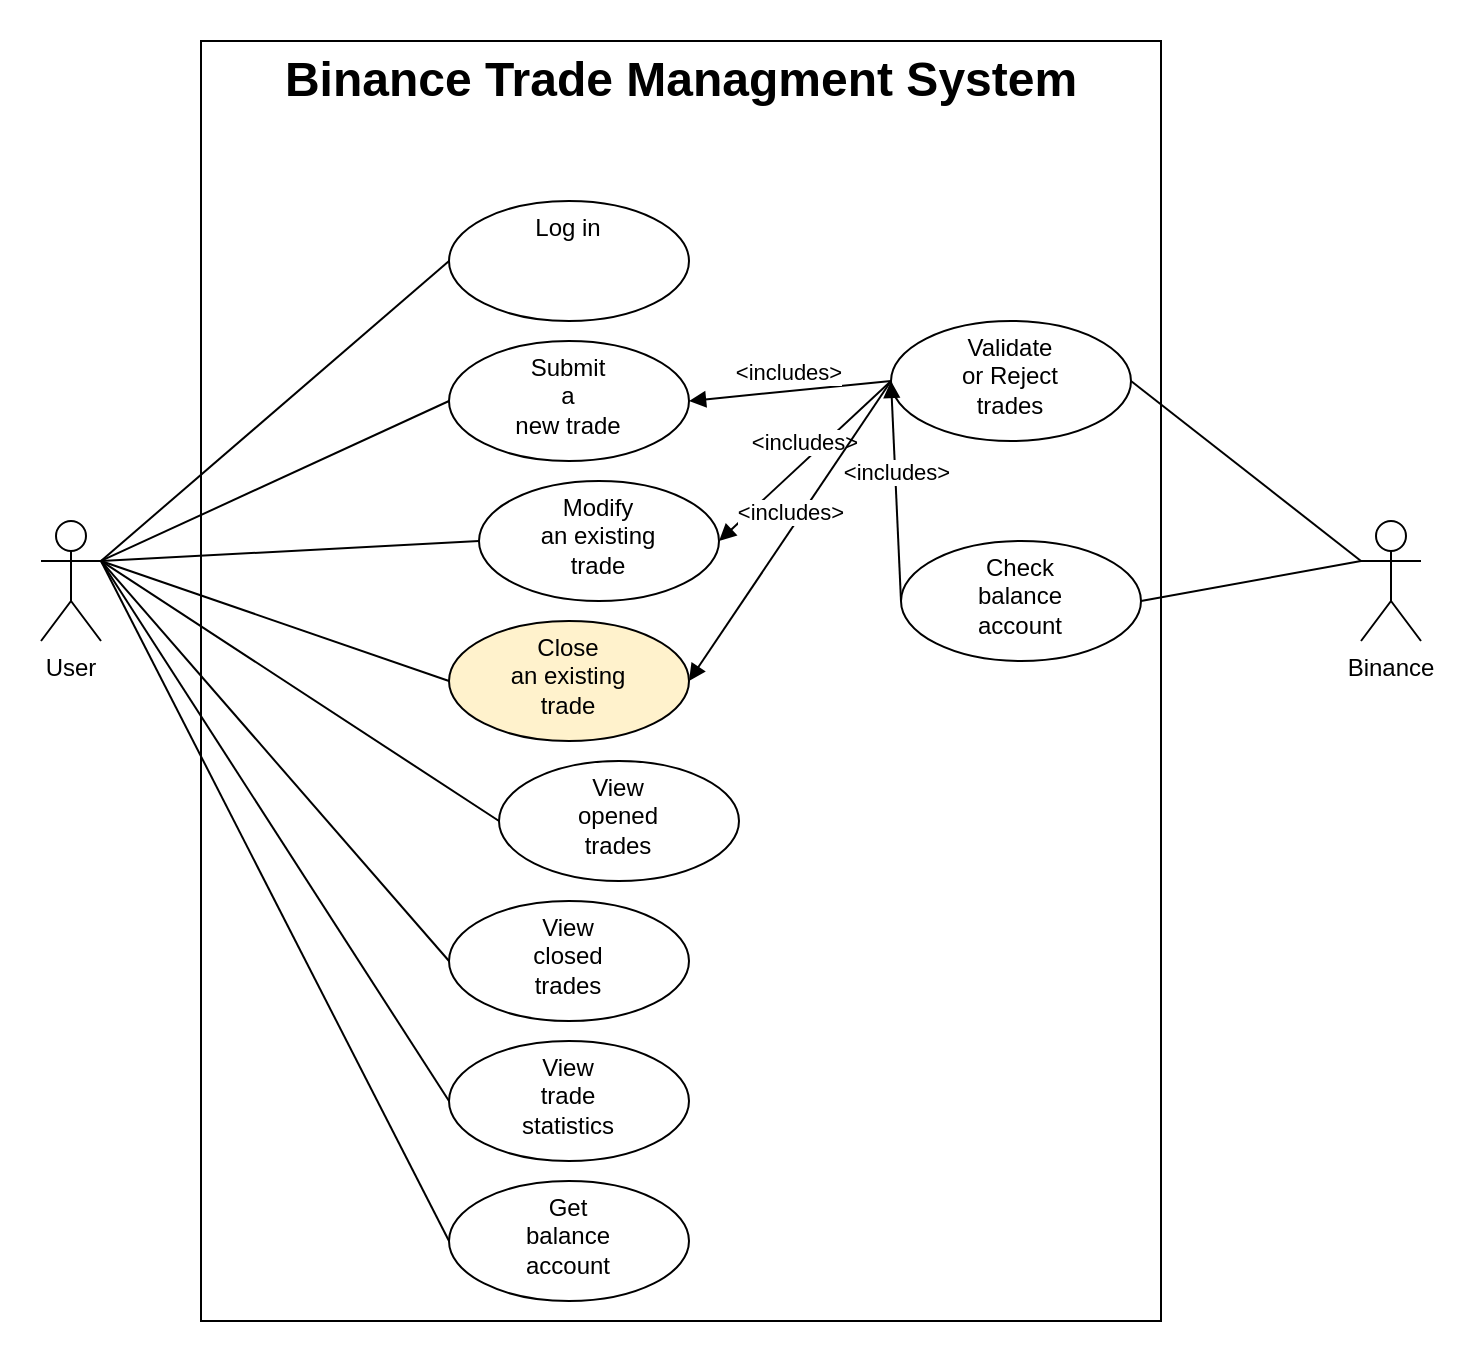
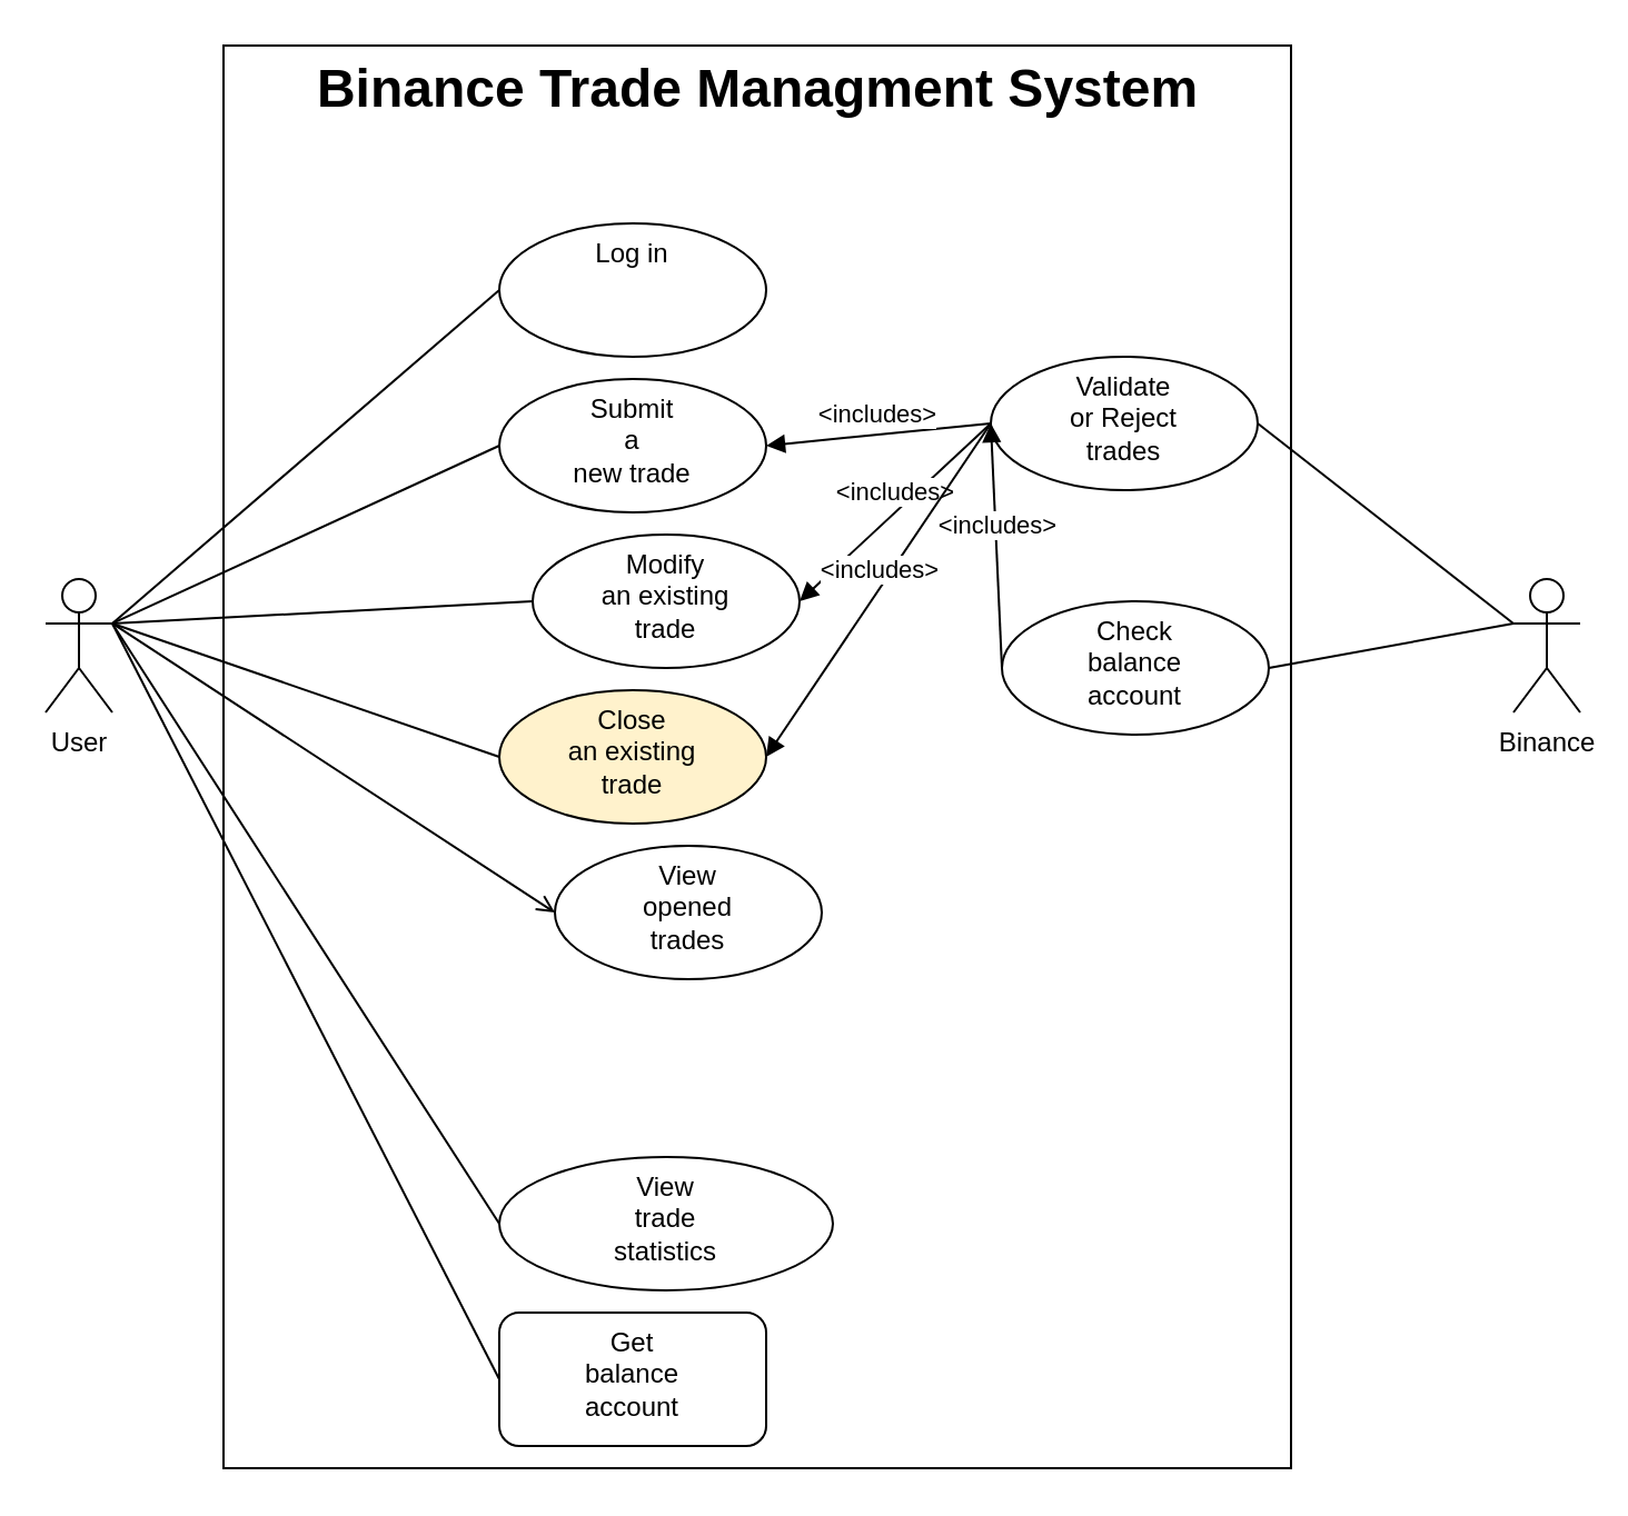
- <mxCell id="19" value="" style="endArrow=none;html=1;rounded=0;entryX=0;entryY=0.5;entryDx=0;entryDy=0;exitX=1;exitY=0.333;exitDx=0;exitDy=0;exitPerimeter=0;" edge="1" parent="1" source="3" target="8"><mxGeometry width="50" height="50" relative="1" as="geometry"><mxPoint x="330" y="460" as="sourcePoint" /><mxPoint x="380" y="410" as="targetPoint" /></mxGeometry></mxCell>
- <mxCell id="18" value="" style="endArrow=none;html=1;rounded=0;entryX=0;entryY=0.5;entryDx=0;entryDy=0;exitX=1;exitY=0.333;exitDx=0;exitDy=0;exitPerimeter=0;" edge="1" parent="1" source="3" target="7"><mxGeometry width="50" height="50" relative="1" as="geometry"><mxPoint x="330" y="460" as="sourcePoint" /><mxPoint x="380" y="410" as="targetPoint" /></mxGeometry></mxCell>
+ <mxCell id="18" value="" style="endArrow=open;html=1;rounded=0;entryX=0;entryY=0.5;entryDx=0;entryDy=0;exitX=1;exitY=0.333;exitDx=0;exitDy=0;exitPerimeter=0;" edge="1" parent="1" source="3" target="7"><mxGeometry width="50" height="50" relative="1" as="geometry"><mxPoint x="330" y="460" as="sourcePoint" /><mxPoint x="380" y="410" as="targetPoint" /></mxGeometry></mxCell>
- <mxCell id="8" value="View&lt;br&gt;closed&lt;br&gt;trades" style="ellipse;whiteSpace=wrap;html=1;verticalAlign=top;" vertex="1" parent="1"><mxGeometry x="224" y="450" width="120" height="60" as="geometry" /></mxCell>
- <mxCell id="9" value="View&lt;br&gt;trade&lt;br&gt;statistics" style="ellipse;whiteSpace=wrap;html=1;verticalAlign=top;" vertex="1" parent="1"><mxGeometry x="224" y="520" width="120" height="60" as="geometry" /></mxCell>
+ <mxCell id="9" value="View&lt;br&gt;trade&lt;br&gt;statistics" style="ellipse;whiteSpace=wrap;html=1;verticalAlign=top;" vertex="1" parent="1"><mxGeometry x="224" y="520" width="150" height="60" as="geometry" /></mxCell>
- <mxCell id="12" value="Get&lt;br&gt;balance&lt;br&gt;account" style="ellipse;whiteSpace=wrap;html=1;verticalAlign=top;" vertex="1" parent="1"><mxGeometry x="224" y="590" width="120" height="60" as="geometry" /></mxCell>
+ <mxCell id="12" value="Get&lt;br&gt;balance&lt;br&gt;account" style="whiteSpace=wrap;html=1;verticalAlign=top;rounded=1;" vertex="1" parent="1"><mxGeometry x="224" y="590" width="120" height="60" as="geometry" /></mxCell>
